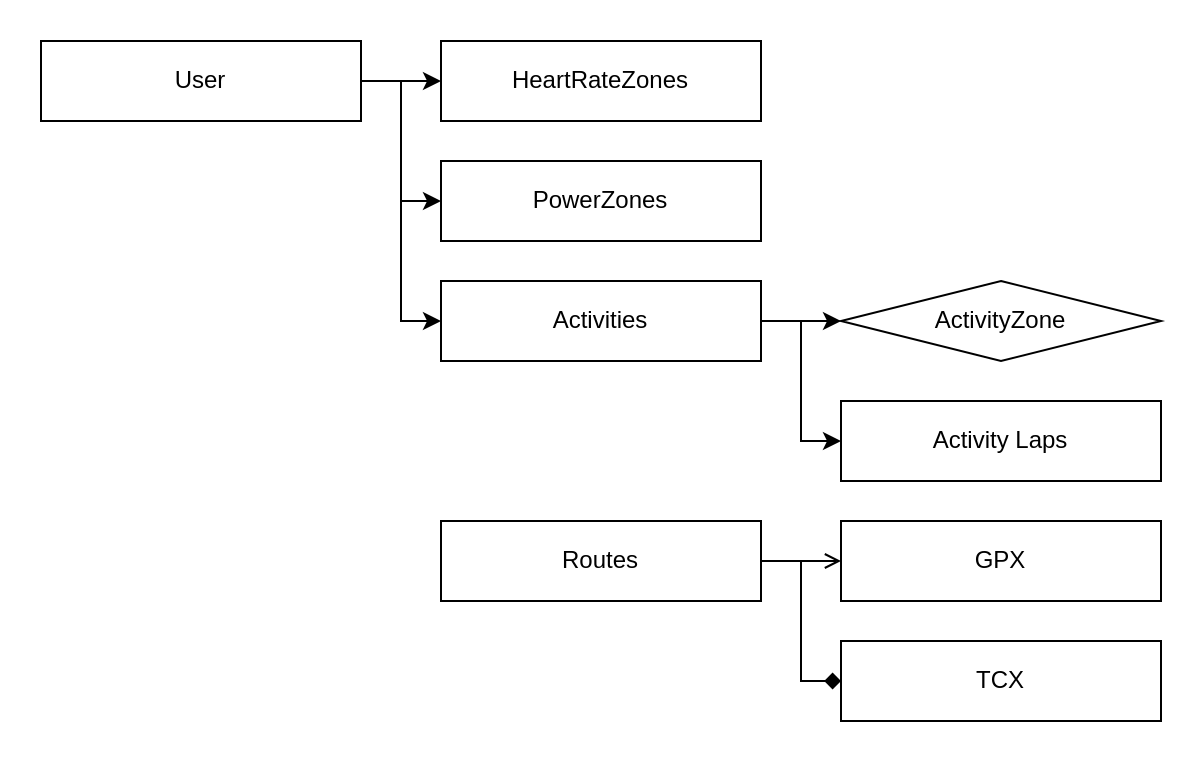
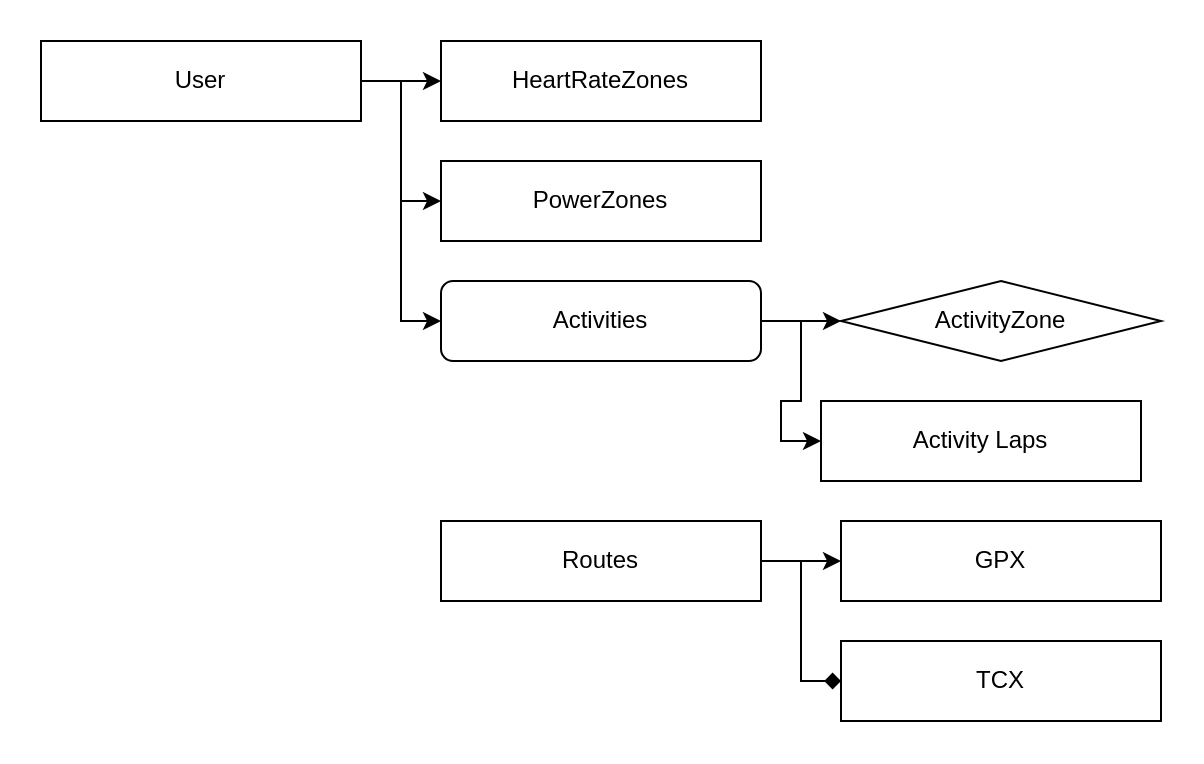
- <mxCell id="10" value="Activities" style="rounded=0;whiteSpace=wrap;html=1;" vertex="1" parent="1"><mxGeometry x="220" y="140" width="160" height="40" as="geometry" /></mxCell>
+ <mxCell id="10" value="Activities" style="whiteSpace=wrap;html=1;rounded=1;" vertex="1" parent="1"><mxGeometry x="220" y="140" width="160" height="40" as="geometry" /></mxCell>
- <mxCell id="12" value="Activity Laps" style="rounded=0;whiteSpace=wrap;html=1;" vertex="1" parent="1"><mxGeometry x="420" y="200" width="160" height="40" as="geometry" /></mxCell>
+ <mxCell id="12" value="Activity Laps" style="rounded=0;whiteSpace=wrap;html=1;" vertex="1" parent="1"><mxGeometry x="410" y="200" width="160" height="40" as="geometry" /></mxCell>
- <mxCell id="13" style="edgeStyle=orthogonalEdgeStyle;rounded=0;orthogonalLoop=1;jettySize=auto;html=1;endArrow=open;" edge="1" parent="1" source="15" target="16"><mxGeometry relative="1" as="geometry" /></mxCell>
+ <mxCell id="13" style="edgeStyle=orthogonalEdgeStyle;rounded=0;orthogonalLoop=1;jettySize=auto;html=1;" edge="1" parent="1" source="15" target="16"><mxGeometry relative="1" as="geometry" /></mxCell>
